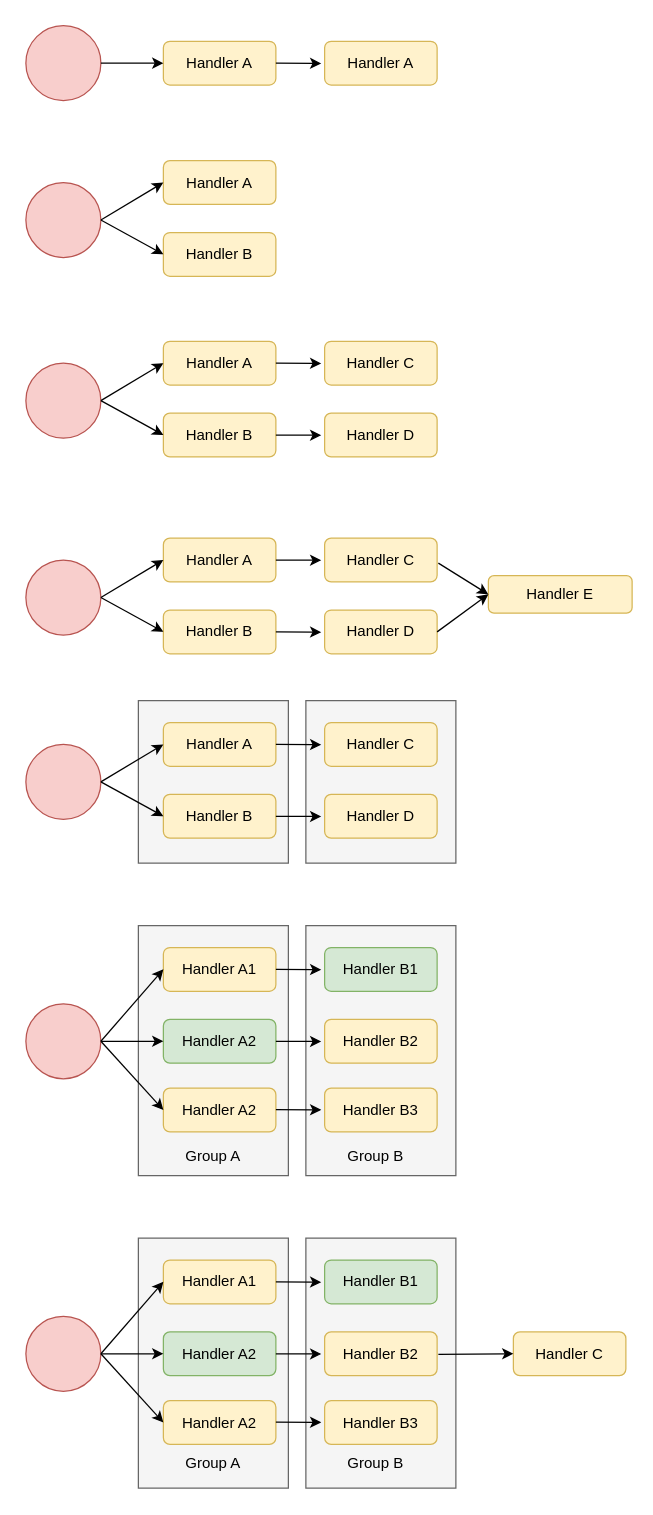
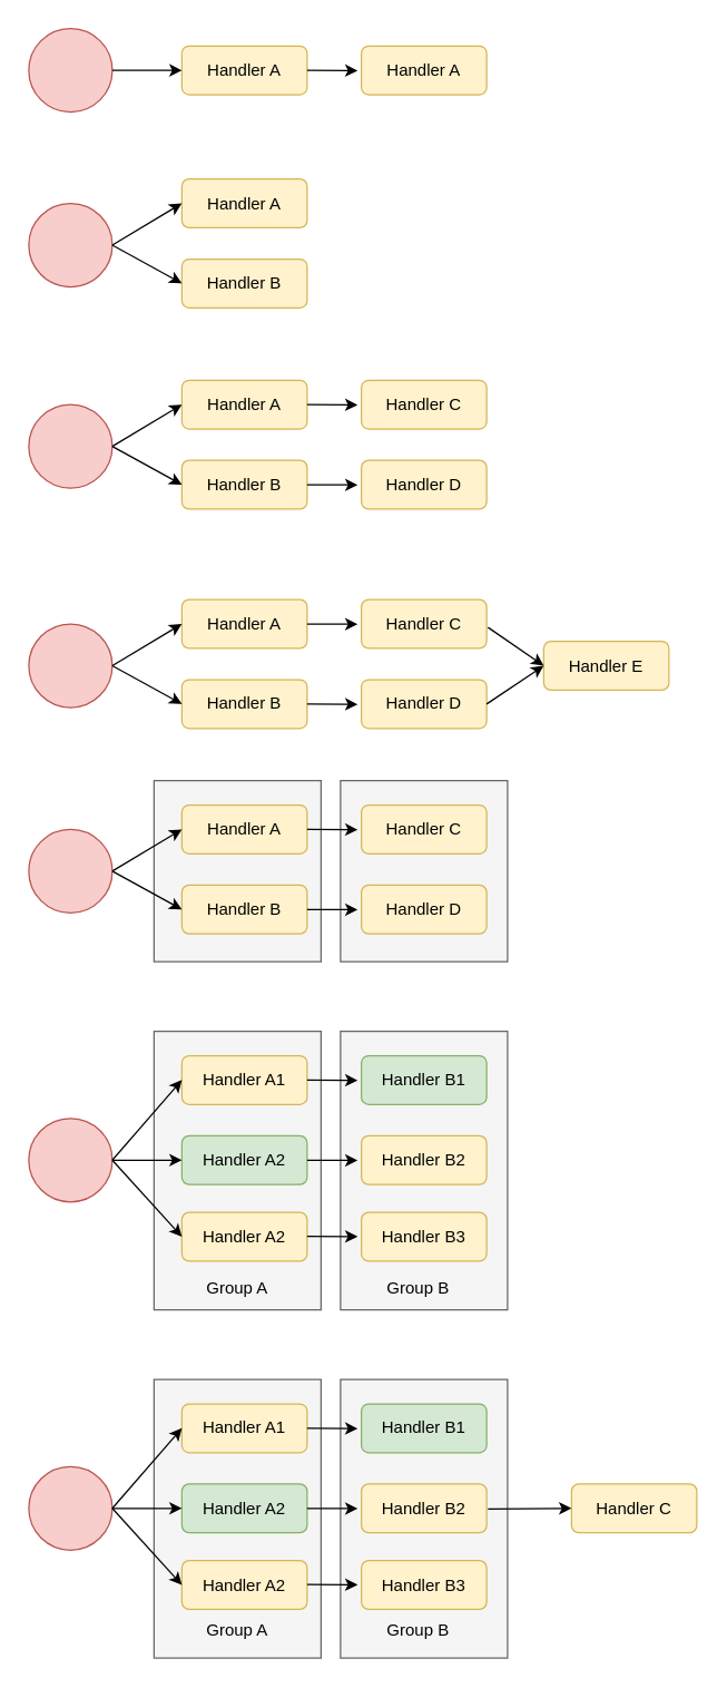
- <mxCell id="27" value="Handler E" style="rounded=1;whiteSpace=wrap;html=1;fontSize=12;glass=0;strokeWidth=1;shadow=0;fillColor=#fff2cc;strokeColor=#d6b656;" vertex="1" parent="1"><mxGeometry x="390" y="460" width="115" height="30" as="geometry" /></mxCell>
+ <mxCell id="27" value="Handler E" style="rounded=1;whiteSpace=wrap;html=1;fontSize=12;glass=0;strokeWidth=1;shadow=0;fillColor=#fff2cc;strokeColor=#d6b656;" vertex="1" parent="1"><mxGeometry x="390" y="460" width="90" height="35" as="geometry" /></mxCell>
